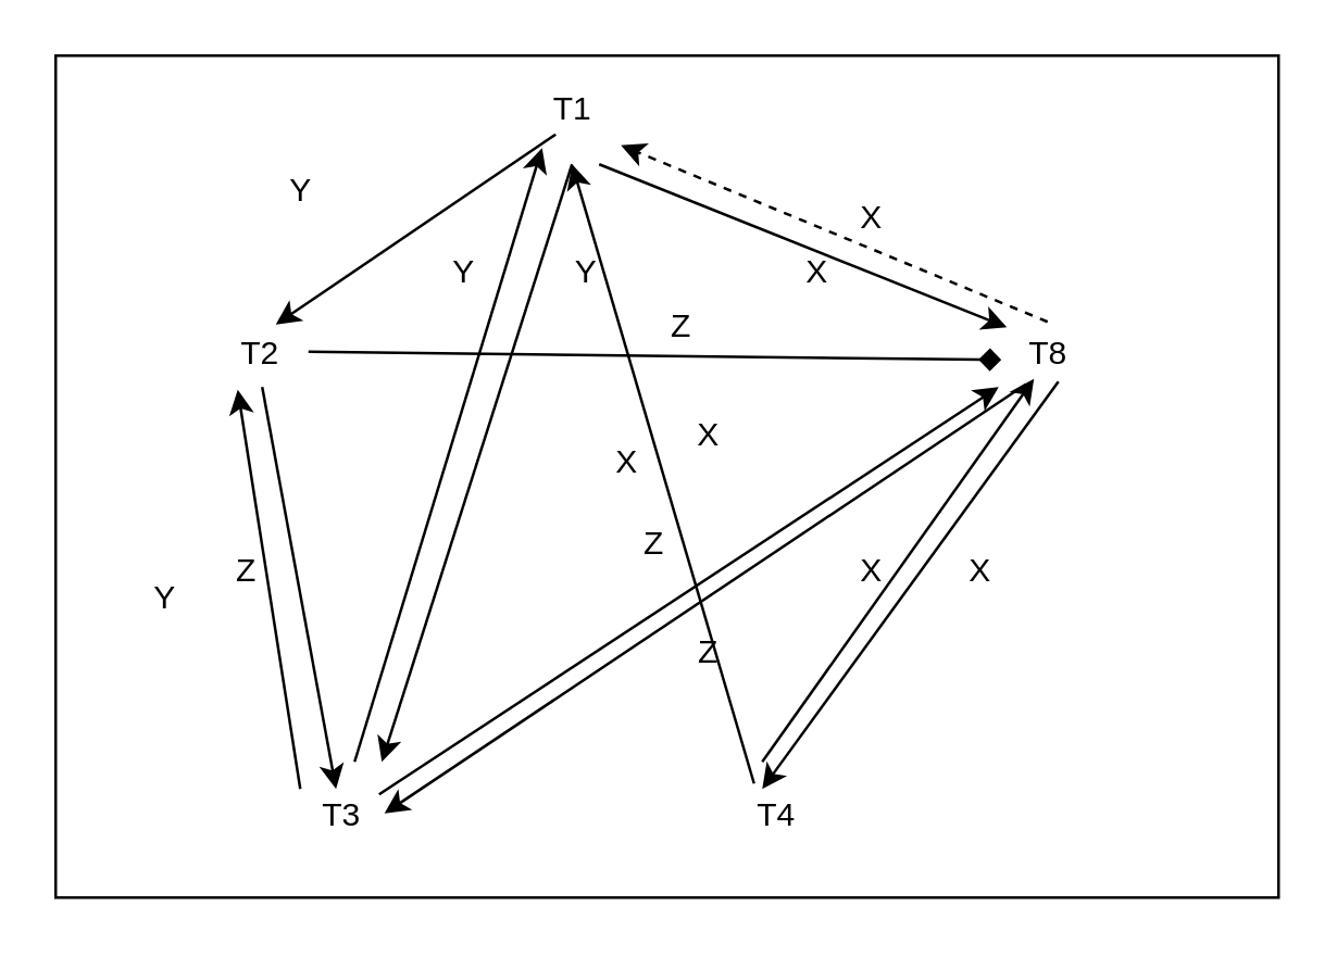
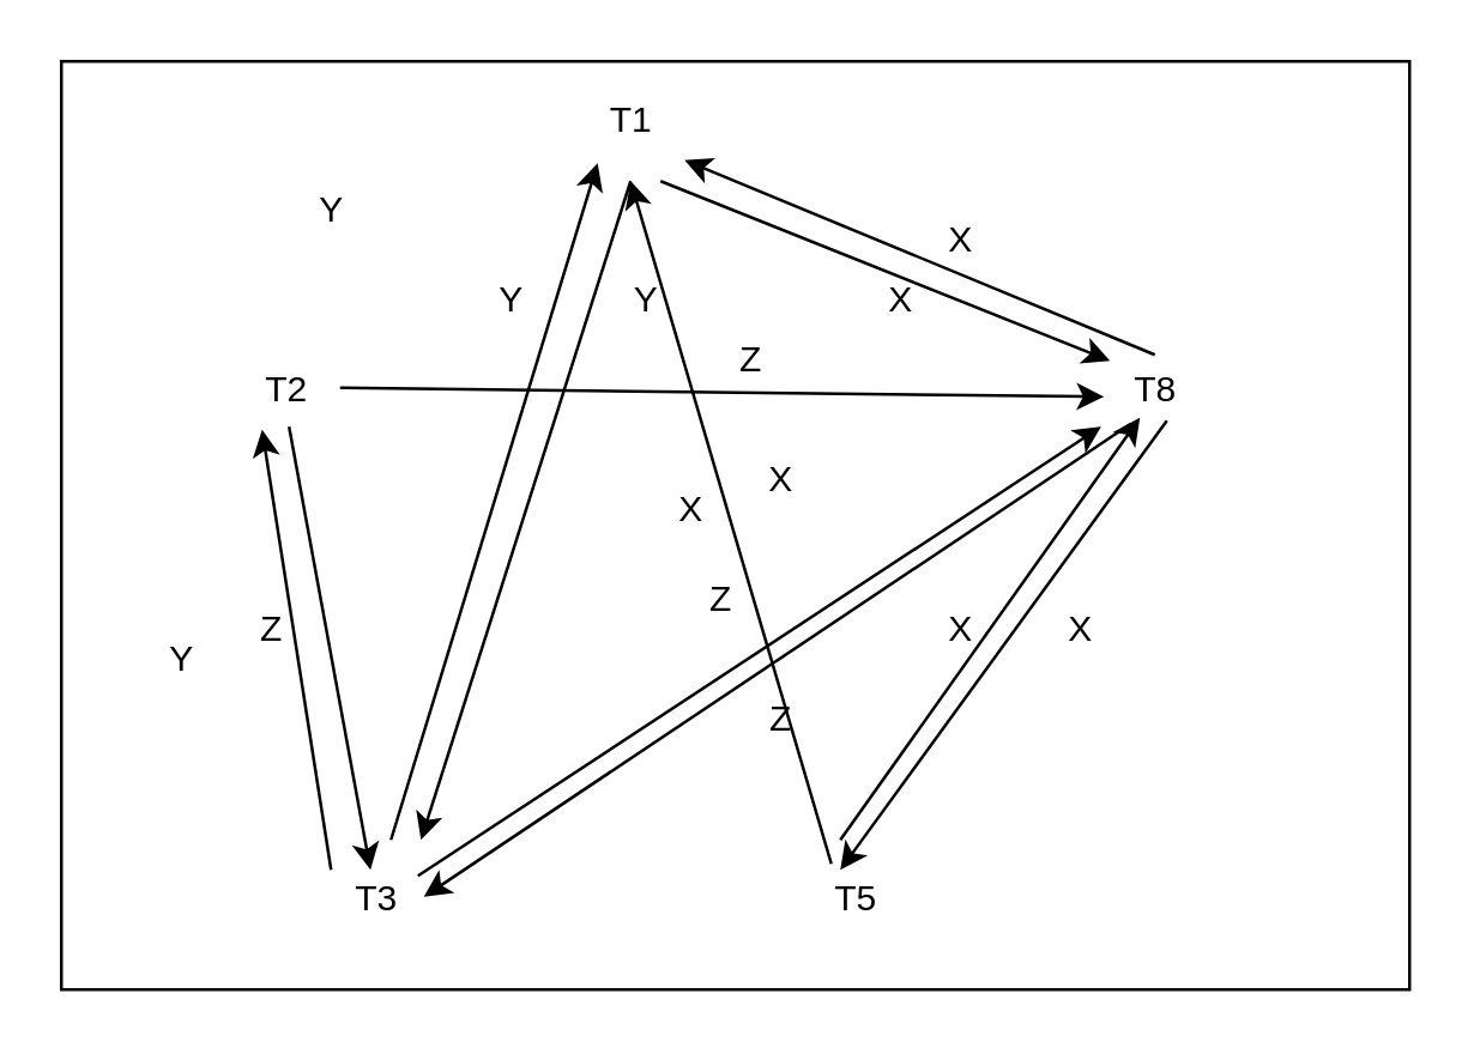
- <mxCell id="11" value="" style="endArrow=classic;html=1;rounded=0;exitX=0.3;exitY=0.95;exitDx=0;exitDy=0;exitPerimeter=0;entryX=0.7;entryY=-0.05;entryDx=0;entryDy=0;entryPerimeter=0;" parent="1" source="3" target="4" edge="1"><mxGeometry width="50" height="50" relative="1" as="geometry"><mxPoint x="560" y="300" as="sourcePoint" /><mxPoint x="610" y="250" as="targetPoint" /></mxGeometry></mxCell>
- <mxCell id="12" value="" style="endArrow=classic;html=1;rounded=0;entryX=1.1;entryY=1.15;entryDx=0;entryDy=0;entryPerimeter=0;exitX=0.5;exitY=-0.1;exitDx=0;exitDy=0;exitPerimeter=0;dashed=1;" parent="1" source="7" target="3" edge="1"><mxGeometry width="50" height="50" relative="1" as="geometry"><mxPoint x="560" y="300" as="sourcePoint" /><mxPoint x="610" y="250" as="targetPoint" /></mxGeometry></mxCell>
+ <mxCell id="12" value="" style="endArrow=classic;html=1;rounded=0;entryX=1.1;entryY=1.15;entryDx=0;entryDy=0;entryPerimeter=0;exitX=0.5;exitY=-0.1;exitDx=0;exitDy=0;exitPerimeter=0;" parent="1" source="7" target="3" edge="1"><mxGeometry width="50" height="50" relative="1" as="geometry"><mxPoint x="560" y="300" as="sourcePoint" /><mxPoint x="610" y="250" as="targetPoint" /></mxGeometry></mxCell>
- <mxCell id="10" value="" style="endArrow=diamond;html=1;rounded=0;exitX=1.1;exitY=0.45;exitDx=0;exitDy=0;exitPerimeter=0;entryX=-0.067;entryY=0.6;entryDx=0;entryDy=0;entryPerimeter=0;" parent="1" source="4" target="7" edge="1"><mxGeometry width="50" height="50" relative="1" as="geometry"><mxPoint x="560" y="300" as="sourcePoint" /><mxPoint x="610" y="250" as="targetPoint" /></mxGeometry></mxCell>
+ <mxCell id="10" value="" style="endArrow=classic;html=1;rounded=0;exitX=1.1;exitY=0.45;exitDx=0;exitDy=0;exitPerimeter=0;entryX=-0.067;entryY=0.6;entryDx=0;entryDy=0;entryPerimeter=0;" parent="1" source="4" target="7" edge="1"><mxGeometry width="50" height="50" relative="1" as="geometry"><mxPoint x="560" y="300" as="sourcePoint" /><mxPoint x="610" y="250" as="targetPoint" /></mxGeometry></mxCell>
- <mxCell id="6" value="T4" style="text;html=1;align=center;verticalAlign=middle;resizable=0;points=[];autosize=1;strokeColor=none;fillColor=none;" parent="1" vertex="1"><mxGeometry x="270" y="290" width="30" height="20" as="geometry" /></mxCell>
+ <mxCell id="6" value="T5" style="text;html=1;align=center;verticalAlign=middle;resizable=0;points=[];autosize=1;strokeColor=none;fillColor=none;" parent="1" vertex="1"><mxGeometry x="270" y="290" width="30" height="20" as="geometry" /></mxCell>
